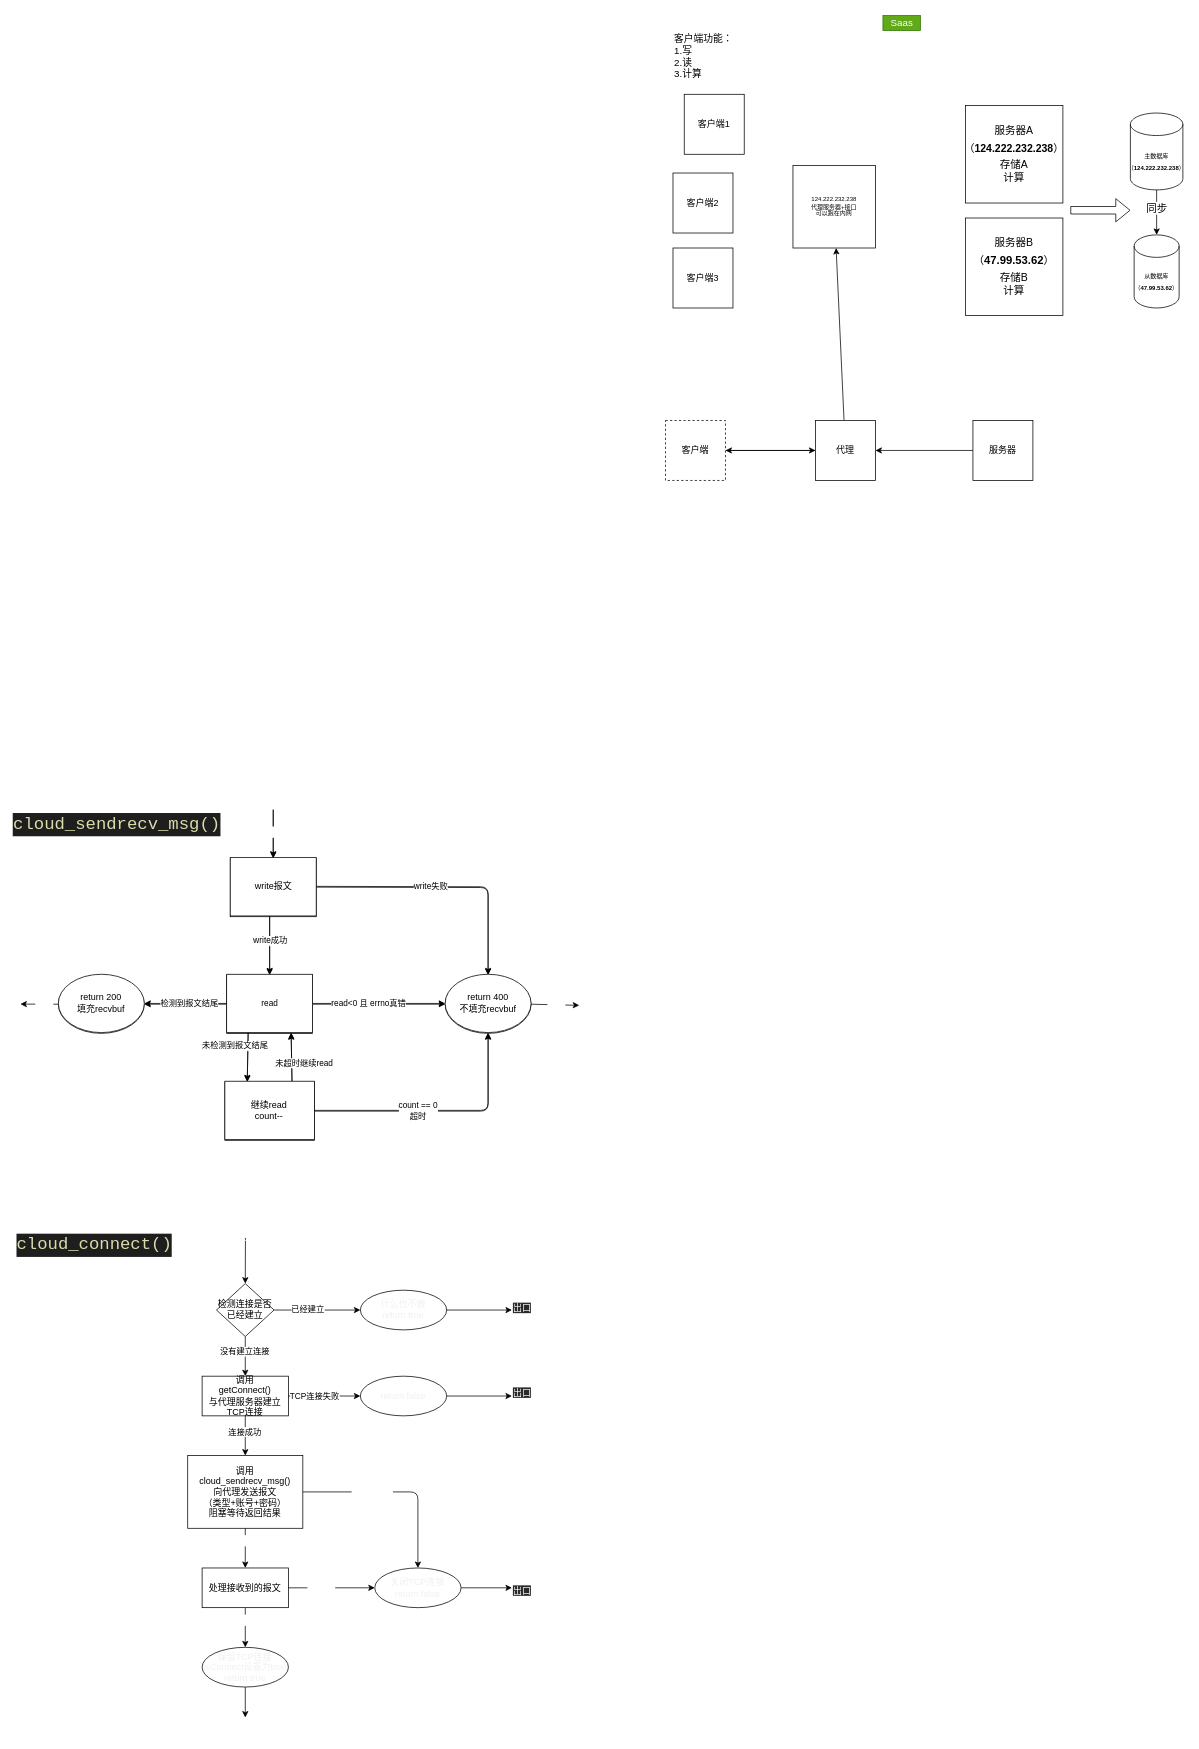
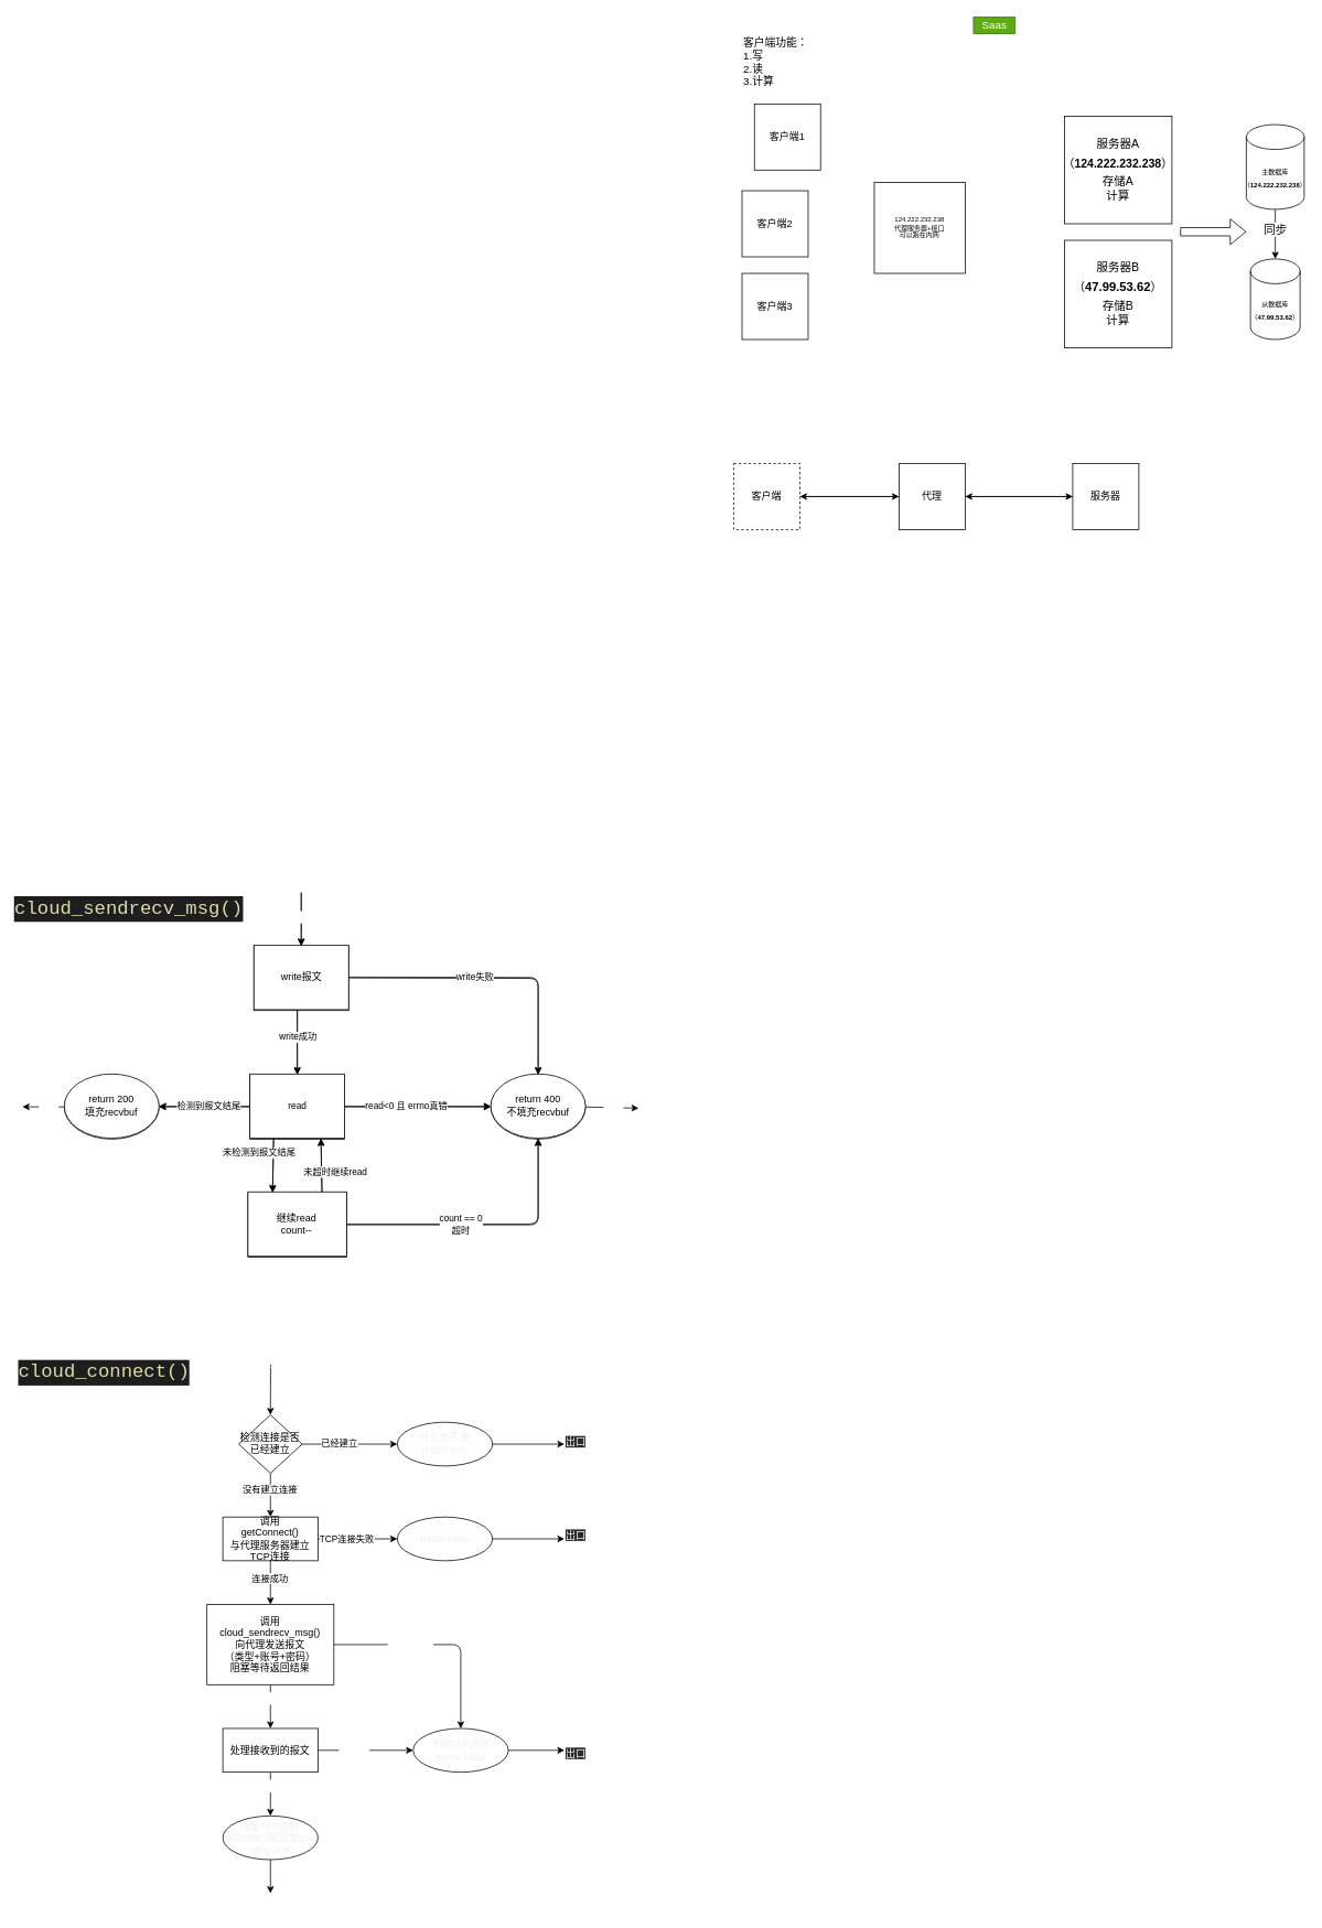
- <mxCell id="18" style="edgeStyle=none;html=1;" parent="1" source="19" target="11" edge="1"><mxGeometry relative="1" as="geometry" /></mxCell>
+ <mxCell id="18" style="edgeStyle=none;html=1;entryX=0;entryY=0.5;entryDx=0;entryDy=0;" parent="1" source="19" target="21" edge="1"><mxGeometry relative="1" as="geometry" /></mxCell>
